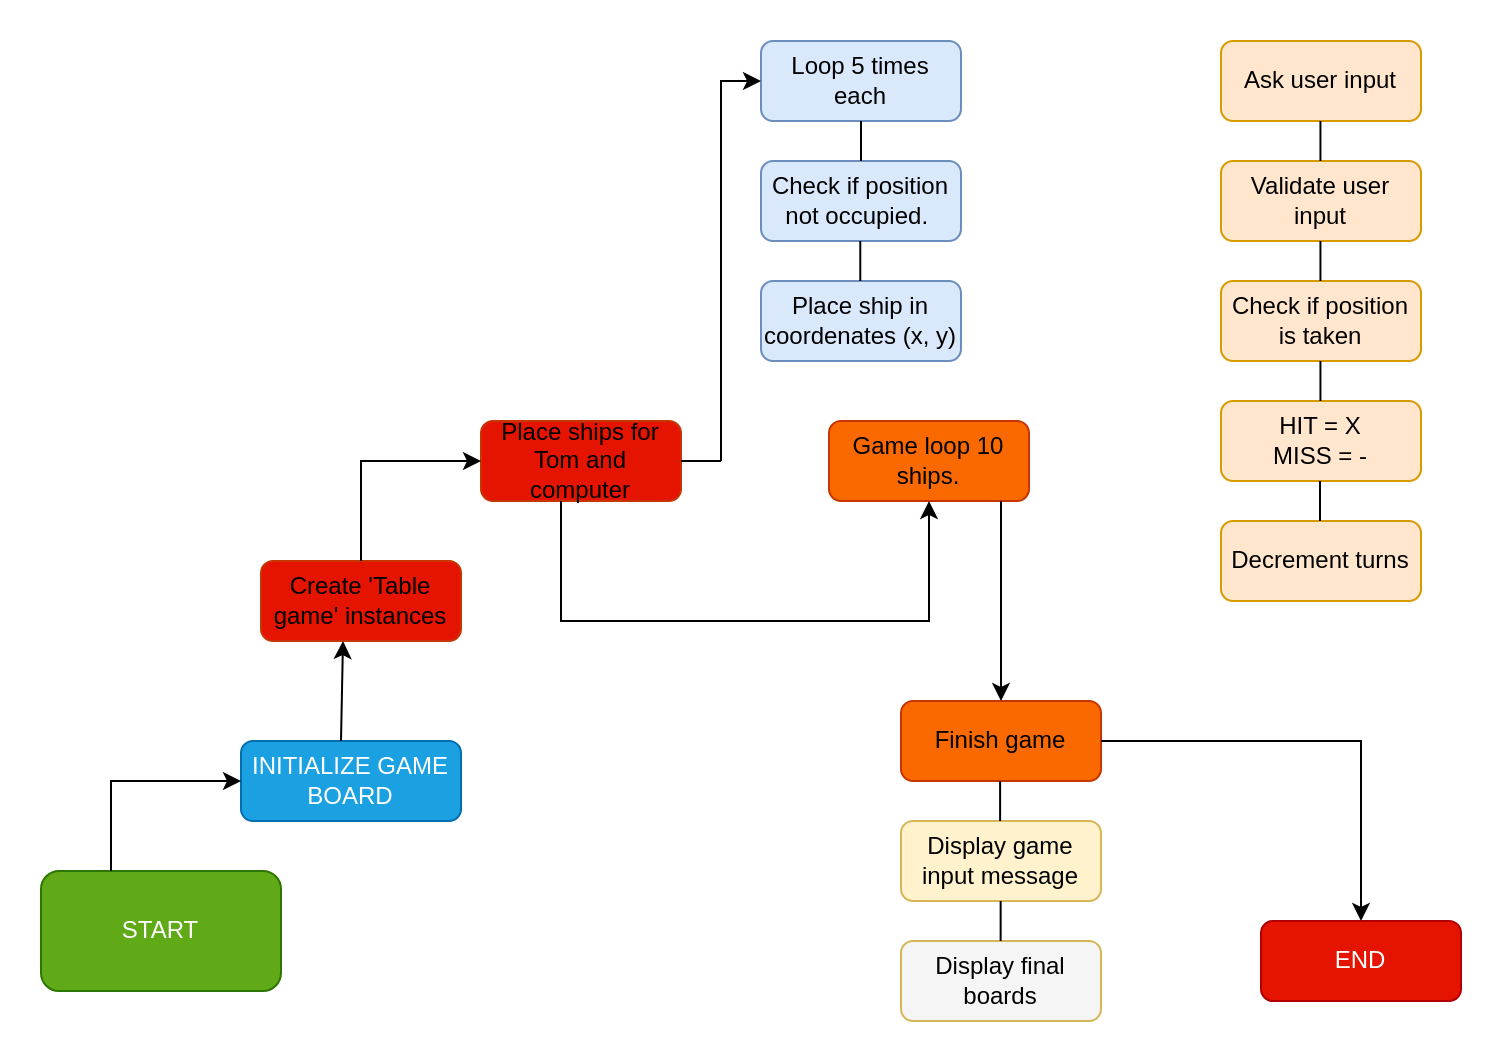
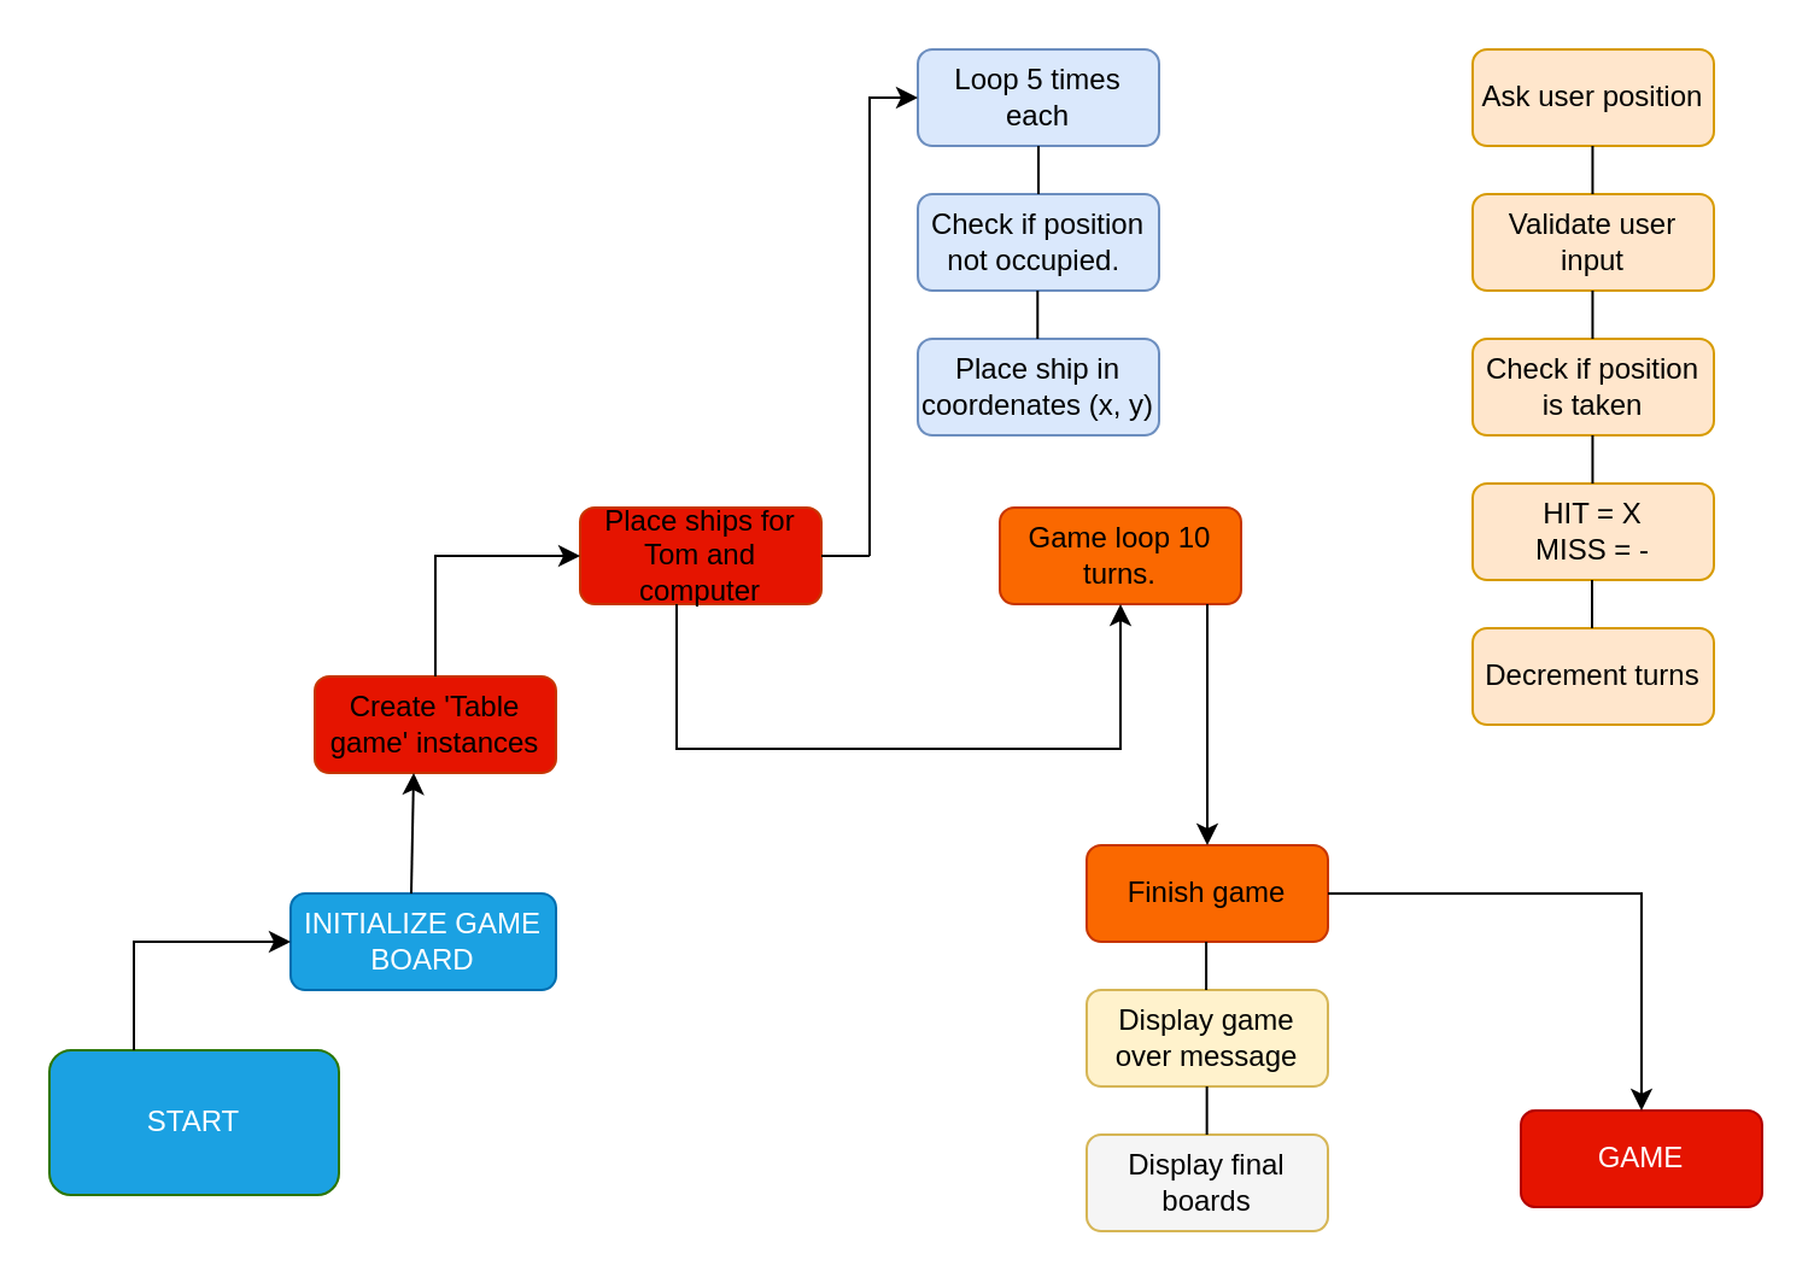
- <mxCell id="15" value="Ask user input" style="rounded=1;whiteSpace=wrap;html=1;fillColor=#ffe6cc;strokeColor=#d79b00;" vertex="1" parent="1"><mxGeometry x="610" y="20" width="100" height="40" as="geometry" /></mxCell>
+ <mxCell id="15" value="Ask user position" style="rounded=1;whiteSpace=wrap;html=1;fillColor=#ffe6cc;strokeColor=#d79b00;" vertex="1" parent="1"><mxGeometry x="610" y="20" width="100" height="40" as="geometry" /></mxCell>
- <mxCell id="4" value="Game loop 10 ships." style="rounded=1;whiteSpace=wrap;html=1;fillColor=#fa6800;fontColor=#000000;strokeColor=#C73500;" vertex="1" parent="1"><mxGeometry x="414" y="210" width="100" height="40" as="geometry" /></mxCell>
+ <mxCell id="4" value="Game loop 10 turns." style="rounded=1;whiteSpace=wrap;html=1;fillColor=#fa6800;fontColor=#000000;strokeColor=#C73500;" vertex="1" parent="1"><mxGeometry x="414" y="210" width="100" height="40" as="geometry" /></mxCell>
- <mxCell id="7" value="Display game input message" style="rounded=1;whiteSpace=wrap;html=1;fillColor=#fff2cc;strokeColor=#d6b656;" vertex="1" parent="1"><mxGeometry x="450" y="410" width="100" height="40" as="geometry" /></mxCell>
+ <mxCell id="7" value="Display game over message" style="rounded=1;whiteSpace=wrap;html=1;fillColor=#fff2cc;strokeColor=#d6b656;" vertex="1" parent="1"><mxGeometry x="450" y="410" width="100" height="40" as="geometry" /></mxCell>
- <mxCell id="18" value="START" style="rounded=1;whiteSpace=wrap;html=1;fillColor=#60a917;strokeColor=#2D7600;fontColor=#ffffff;" vertex="1" parent="1"><mxGeometry x="20" y="435" width="120" height="60" as="geometry" /></mxCell>
+ <mxCell id="18" value="START" style="rounded=1;whiteSpace=wrap;html=1;fillColor=#1ba1e2;strokeColor=#2D7600;fontColor=#ffffff;" vertex="1" parent="1"><mxGeometry x="20" y="435" width="120" height="60" as="geometry" /></mxCell>
- <mxCell id="10" value="END" style="rounded=1;whiteSpace=wrap;html=1;fillColor=#e51400;fontColor=#ffffff;strokeColor=#B20000;" vertex="1" parent="1"><mxGeometry x="630" y="460" width="100" height="40" as="geometry" /></mxCell>
+ <mxCell id="10" value="GAME" style="rounded=1;whiteSpace=wrap;html=1;fillColor=#e51400;fontColor=#ffffff;strokeColor=#B20000;" vertex="1" parent="1"><mxGeometry x="630" y="460" width="100" height="40" as="geometry" /></mxCell>
